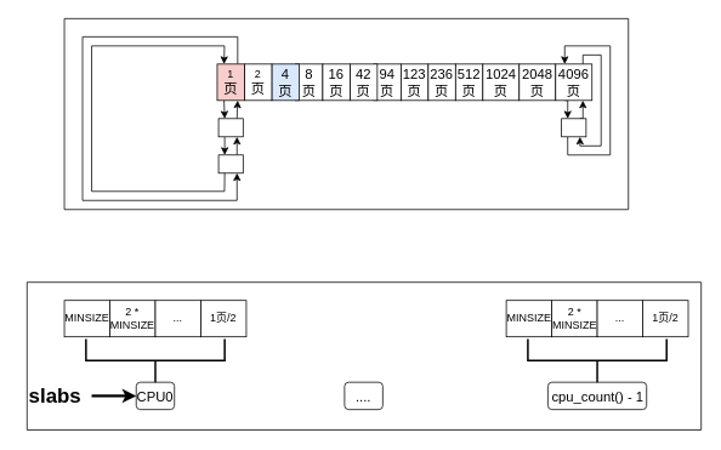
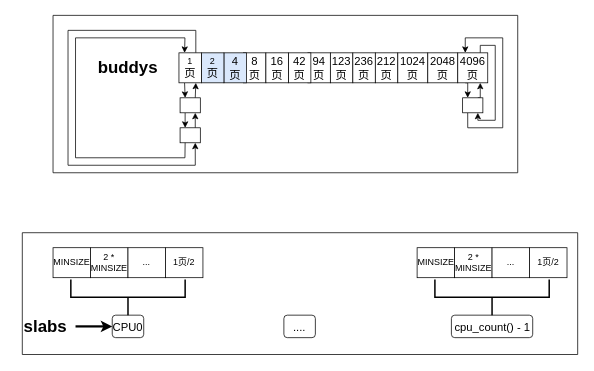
+ <mxCell id="19" value="&lt;h2&gt;buddys&lt;/h2&gt;" style="text;html=1;strokeColor=none;fillColor=none;align=center;verticalAlign=middle;whiteSpace=wrap;rounded=0;fontSize=15;" parent="1" vertex="1"><mxGeometry x="130" y="75" width="80" height="30" as="geometry" /></mxCell>
- <mxCell id="11" value="1&lt;div&gt;&lt;font style=&quot;font-size: 15px&quot;&gt;页&lt;/font&gt;&lt;/div&gt;" style="rounded=0;whiteSpace=wrap;html=1;fillColor=#f8cecc;" parent="1" vertex="1"><mxGeometry x="238" y="70" width="30" height="40" as="geometry" /></mxCell>
+ <mxCell id="11" value="1&lt;div&gt;&lt;font style=&quot;font-size: 15px&quot;&gt;页&lt;/font&gt;&lt;/div&gt;" style="rounded=0;whiteSpace=wrap;html=1;" parent="1" vertex="1"><mxGeometry x="238" y="70" width="30" height="40" as="geometry" /></mxCell>
- <mxCell id="8" value="2&lt;div&gt;&lt;font style=&quot;font-size: 15px&quot;&gt;页&lt;/font&gt;&lt;/div&gt;" style="rounded=0;whiteSpace=wrap;html=1;" parent="1" vertex="1"><mxGeometry x="268" y="70" width="30" height="40" as="geometry" /></mxCell>
+ <mxCell id="8" value="2&lt;div&gt;&lt;font style=&quot;font-size: 15px&quot;&gt;页&lt;/font&gt;&lt;/div&gt;" style="rounded=0;whiteSpace=wrap;html=1;fillColor=#dae8fc;" parent="1" vertex="1"><mxGeometry x="268" y="70" width="30" height="40" as="geometry" /></mxCell>
- <mxCell id="13" value="&lt;font style=&quot;font-size: 15px&quot;&gt;512页&lt;/font&gt;" style="rounded=0;whiteSpace=wrap;html=1;" parent="1" vertex="1"><mxGeometry x="500" y="70" width="30" height="40" as="geometry" /></mxCell>
+ <mxCell id="13" value="&lt;font style=&quot;font-size: 15px&quot;&gt;212页&lt;/font&gt;" style="rounded=0;whiteSpace=wrap;html=1;" parent="1" vertex="1"><mxGeometry x="500" y="70" width="30" height="40" as="geometry" /></mxCell>
